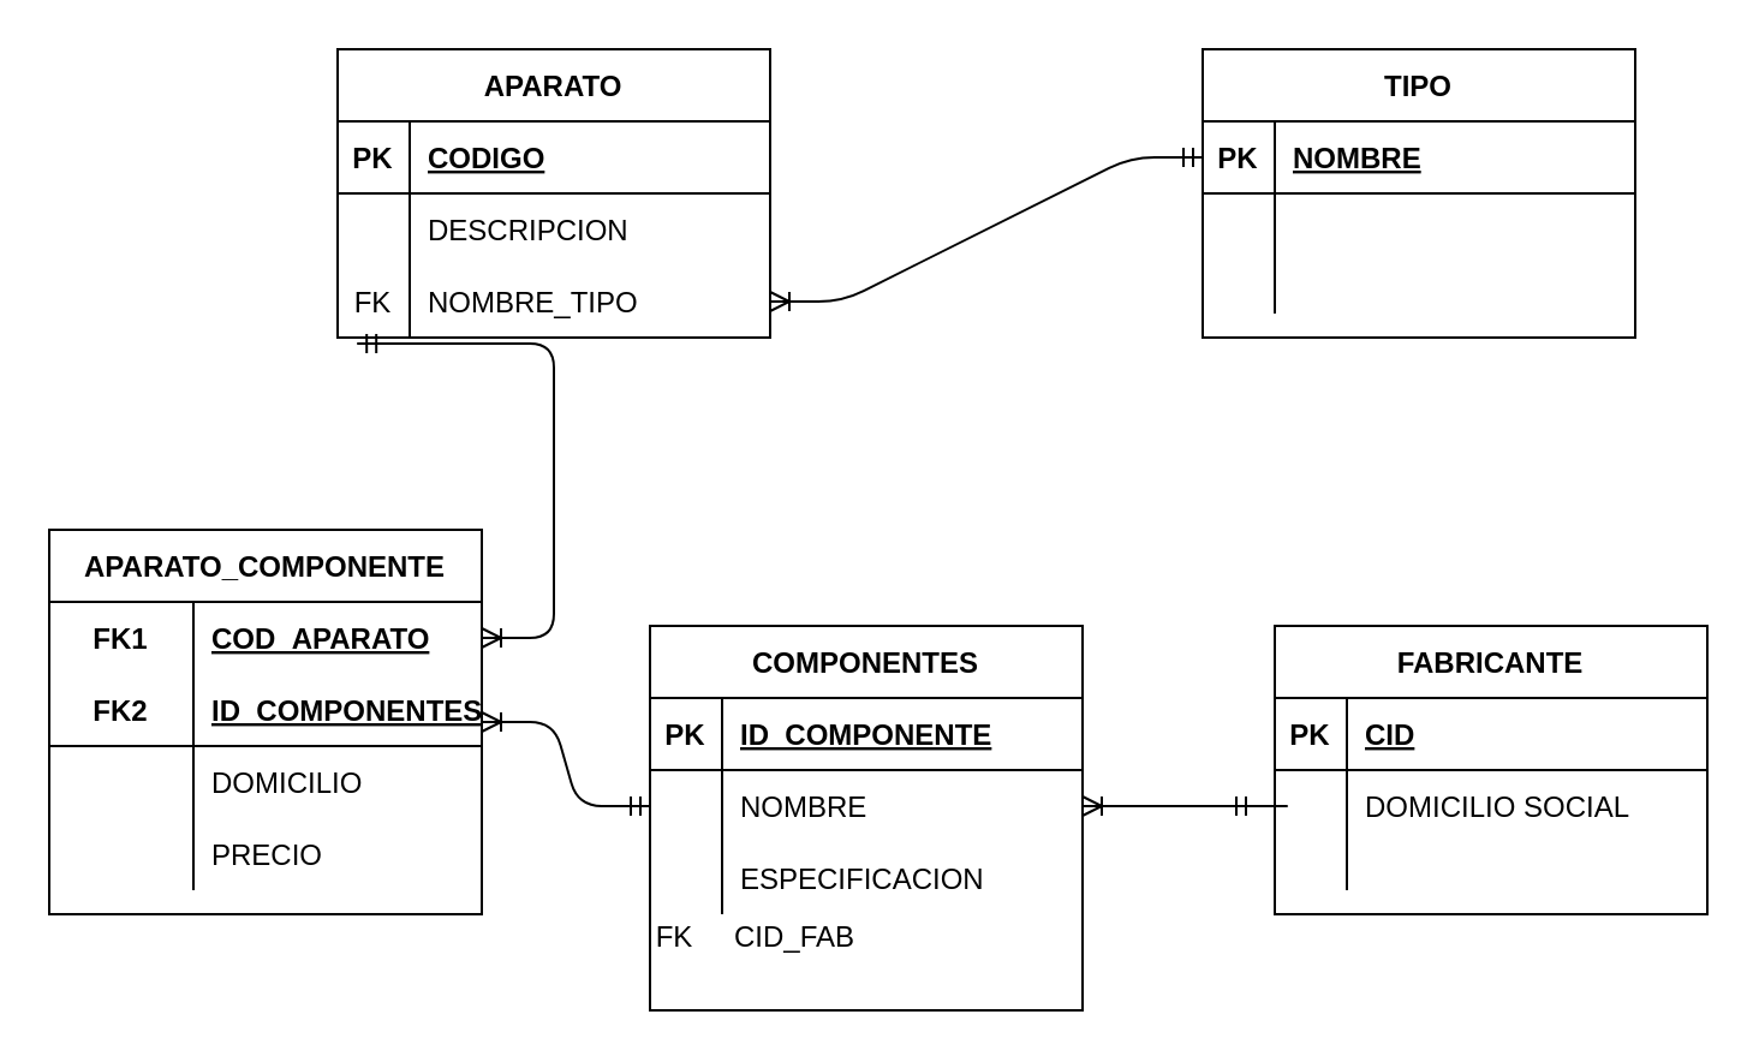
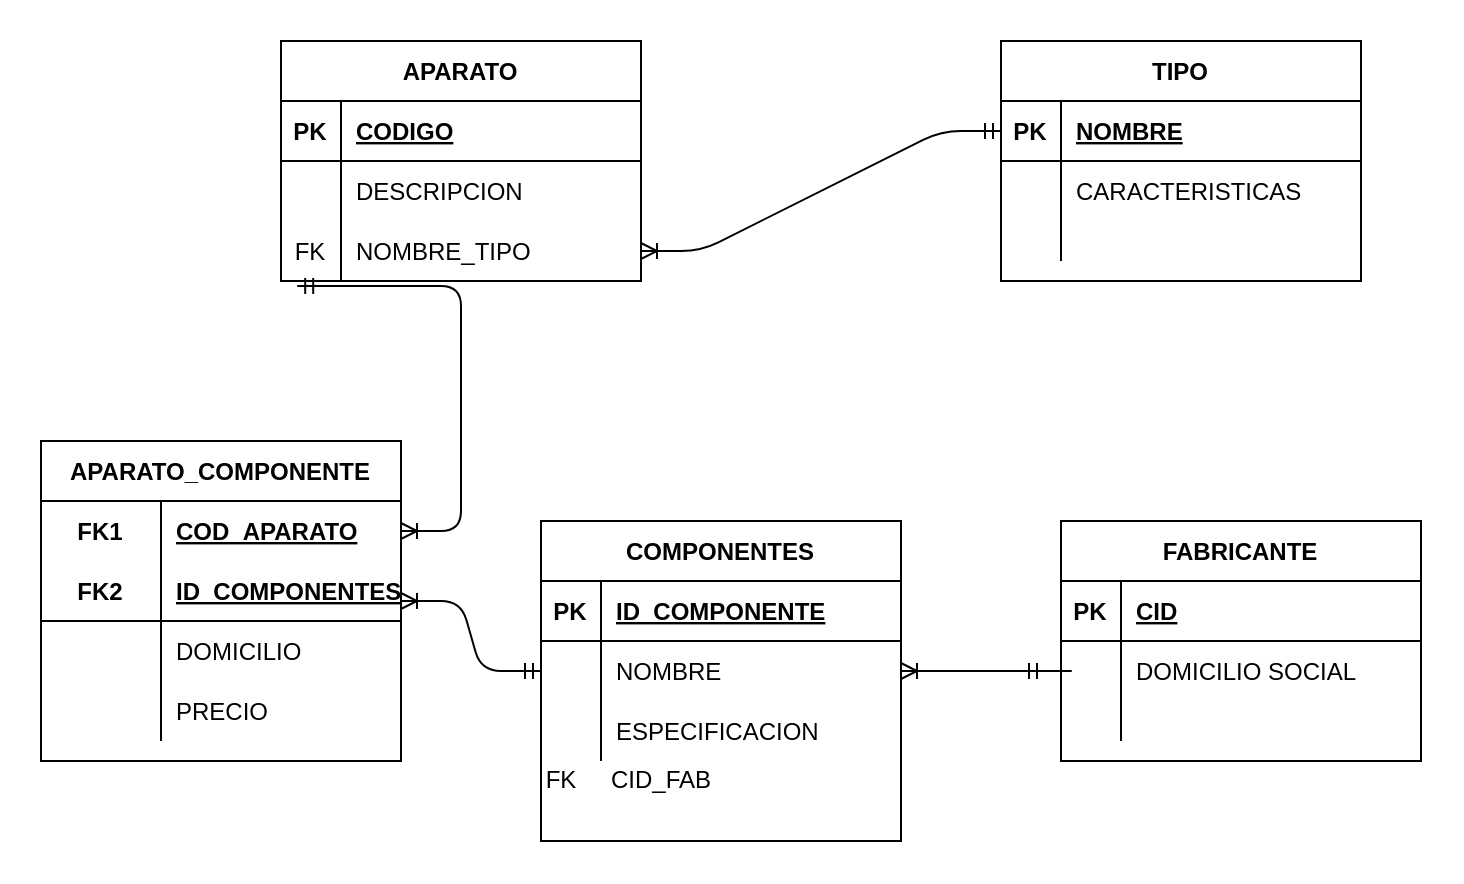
+ <mxCell id="8" value="CARACTERISTICAS" style="shape=partialRectangle;connectable=0;fillColor=none;top=0;left=0;bottom=0;right=0;align=left;spacingLeft=6;overflow=hidden;" vertex="1" parent="6"><mxGeometry x="30" width="150" height="30" as="geometry" /></mxCell>
